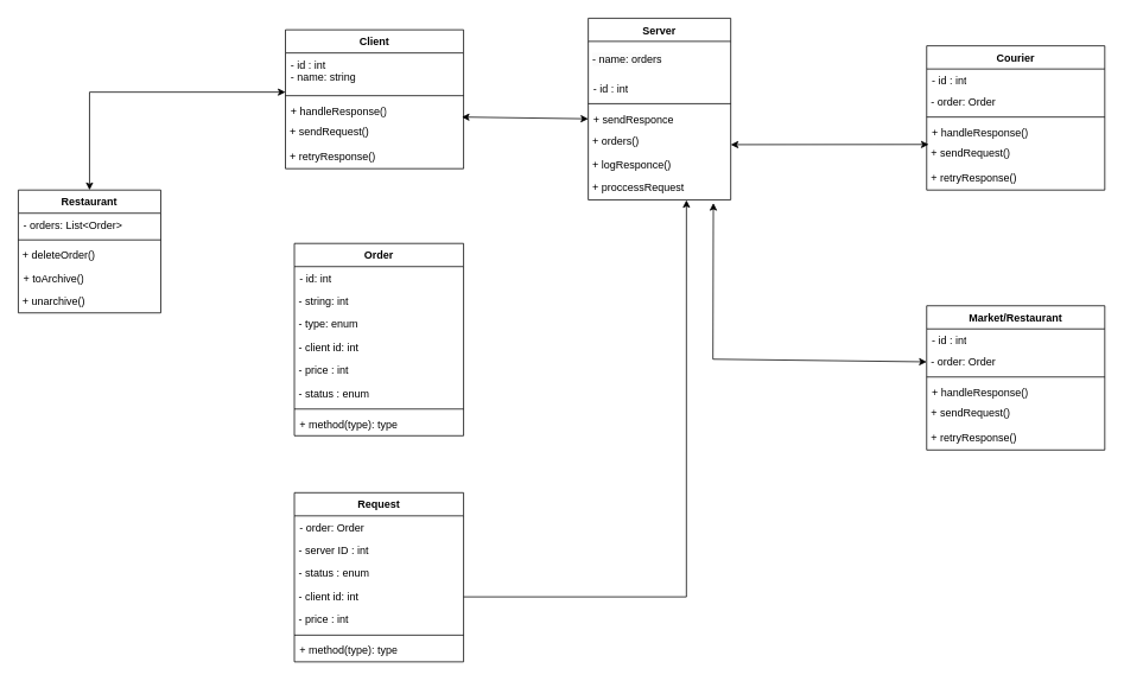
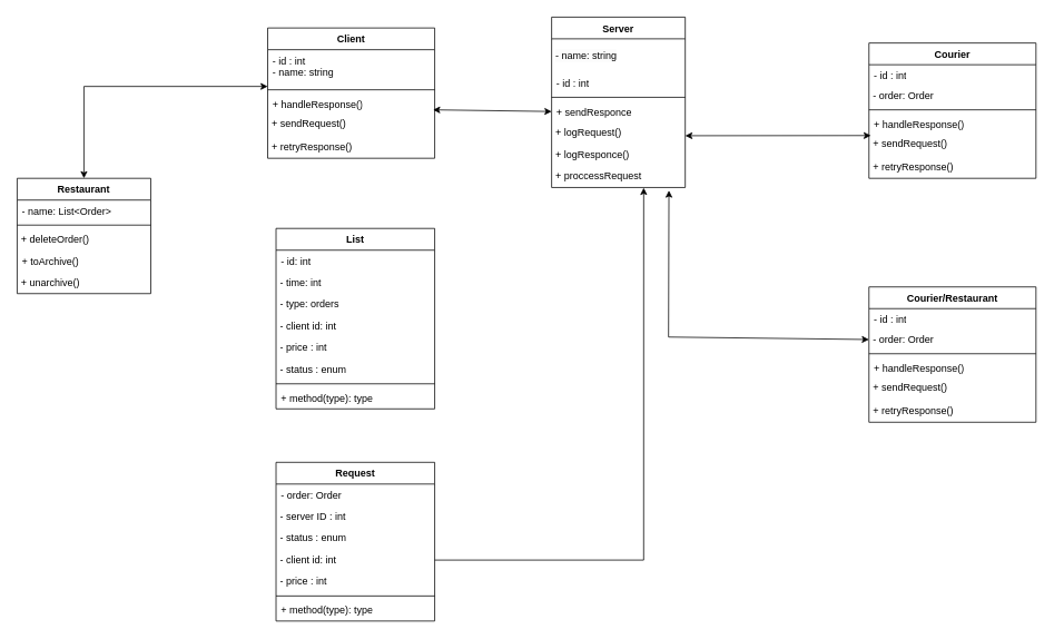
- <mxCell id="9" value="&lt;div style=&quot;forced-color-adjust: none; color: rgb(0, 0, 0); font-family: Helvetica; font-size: 12px; font-style: normal; font-variant-ligatures: normal; font-variant-caps: normal; font-weight: 400; letter-spacing: normal; orphans: 2; text-align: left; text-indent: 0px; text-transform: none; widows: 2; word-spacing: 0px; -webkit-text-stroke-width: 0px; white-space: normal; background-color: rgb(251, 251, 251); text-decoration-thickness: initial; text-decoration-style: initial; text-decoration-color: initial;&quot;&gt;- name: orders&lt;/div&gt;" style="text;align=left;fontStyle=0;verticalAlign=middle;spacingLeft=3;spacingRight=3;strokeColor=none;rotatable=0;points=[[0,0.5],[1,0.5]];portConstraint=eastwest;html=1;whiteSpace=wrap;" vertex="1" parent="8"><mxGeometry y="26" width="160" height="40" as="geometry" /></mxCell>
+ <mxCell id="9" value="&lt;div style=&quot;forced-color-adjust: none; color: rgb(0, 0, 0); font-family: Helvetica; font-size: 12px; font-style: normal; font-variant-ligatures: normal; font-variant-caps: normal; font-weight: 400; letter-spacing: normal; orphans: 2; text-align: left; text-indent: 0px; text-transform: none; widows: 2; word-spacing: 0px; -webkit-text-stroke-width: 0px; white-space: normal; background-color: rgb(251, 251, 251); text-decoration-thickness: initial; text-decoration-style: initial; text-decoration-color: initial;&quot;&gt;- name: string&lt;/div&gt;" style="text;align=left;fontStyle=0;verticalAlign=middle;spacingLeft=3;spacingRight=3;strokeColor=none;rotatable=0;points=[[0,0.5],[1,0.5]];portConstraint=eastwest;html=1;whiteSpace=wrap;" vertex="1" parent="8"><mxGeometry y="26" width="160" height="40" as="geometry" /></mxCell>
- <mxCell id="13" value="+ orders()" style="text;align=left;fontStyle=0;verticalAlign=middle;spacingLeft=3;spacingRight=3;strokeColor=none;rotatable=0;points=[[0,0.5],[1,0.5]];portConstraint=eastwest;html=1;" vertex="1" parent="8"><mxGeometry y="126" width="160" height="26" as="geometry" /></mxCell>
+ <mxCell id="13" value="+ logRequest()" style="text;align=left;fontStyle=0;verticalAlign=middle;spacingLeft=3;spacingRight=3;strokeColor=none;rotatable=0;points=[[0,0.5],[1,0.5]];portConstraint=eastwest;html=1;" vertex="1" parent="8"><mxGeometry y="126" width="160" height="26" as="geometry" /></mxCell>
- <mxCell id="44" value="- orders: List&amp;lt;Order&amp;gt;" style="text;strokeColor=none;fillColor=none;align=left;verticalAlign=top;spacingLeft=4;spacingRight=4;overflow=hidden;rotatable=0;points=[[0,0.5],[1,0.5]];portConstraint=eastwest;whiteSpace=wrap;html=1;" vertex="1" parent="43"><mxGeometry y="26" width="160" height="26" as="geometry" /></mxCell>
+ <mxCell id="44" value="- name: List&amp;lt;Order&amp;gt;" style="text;strokeColor=none;fillColor=none;align=left;verticalAlign=top;spacingLeft=4;spacingRight=4;overflow=hidden;rotatable=0;points=[[0,0.5],[1,0.5]];portConstraint=eastwest;whiteSpace=wrap;html=1;" vertex="1" parent="43"><mxGeometry y="26" width="160" height="26" as="geometry" /></mxCell>
- <mxCell id="16" value="Order" style="swimlane;fontStyle=1;align=center;verticalAlign=top;childLayout=stackLayout;horizontal=1;startSize=26;horizontalStack=0;resizeParent=1;resizeParentMax=0;resizeLast=0;collapsible=1;marginBottom=0;whiteSpace=wrap;html=1;" vertex="1" parent="1"><mxGeometry x="330" y="273" width="190" height="216" as="geometry" /></mxCell>
+ <mxCell id="16" value="List" style="swimlane;fontStyle=1;align=center;verticalAlign=top;childLayout=stackLayout;horizontal=1;startSize=26;horizontalStack=0;resizeParent=1;resizeParentMax=0;resizeLast=0;collapsible=1;marginBottom=0;whiteSpace=wrap;html=1;" vertex="1" parent="1"><mxGeometry x="330" y="273" width="190" height="216" as="geometry" /></mxCell>
- <mxCell id="18" value="- string: int" style="text;align=left;fontStyle=0;verticalAlign=middle;spacingLeft=3;spacingRight=3;strokeColor=none;rotatable=0;points=[[0,0.5],[1,0.5]];portConstraint=eastwest;html=1;" vertex="1" parent="16"><mxGeometry y="52" width="190" height="26" as="geometry" /></mxCell>
+ <mxCell id="18" value="- time: int" style="text;align=left;fontStyle=0;verticalAlign=middle;spacingLeft=3;spacingRight=3;strokeColor=none;rotatable=0;points=[[0,0.5],[1,0.5]];portConstraint=eastwest;html=1;" vertex="1" parent="16"><mxGeometry y="52" width="190" height="26" as="geometry" /></mxCell>
- <mxCell id="50" value="Market/Restaurant" style="swimlane;fontStyle=1;align=center;verticalAlign=top;childLayout=stackLayout;horizontal=1;startSize=26;horizontalStack=0;resizeParent=1;resizeParentMax=0;resizeLast=0;collapsible=1;marginBottom=0;whiteSpace=wrap;html=1;" vertex="1" parent="1"><mxGeometry x="1040" y="343" width="200" height="162" as="geometry" /></mxCell>
+ <mxCell id="50" value="Courier/Restaurant" style="swimlane;fontStyle=1;align=center;verticalAlign=top;childLayout=stackLayout;horizontal=1;startSize=26;horizontalStack=0;resizeParent=1;resizeParentMax=0;resizeLast=0;collapsible=1;marginBottom=0;whiteSpace=wrap;html=1;" vertex="1" parent="1"><mxGeometry x="1040" y="343" width="200" height="162" as="geometry" /></mxCell>
- <mxCell id="19" value="- type: enum" style="text;align=left;fontStyle=0;verticalAlign=middle;spacingLeft=3;spacingRight=3;strokeColor=none;rotatable=0;points=[[0,0.5],[1,0.5]];portConstraint=eastwest;html=1;" vertex="1" parent="16"><mxGeometry y="78" width="190" height="26" as="geometry" /></mxCell>
+ <mxCell id="19" value="- type: orders" style="text;align=left;fontStyle=0;verticalAlign=middle;spacingLeft=3;spacingRight=3;strokeColor=none;rotatable=0;points=[[0,0.5],[1,0.5]];portConstraint=eastwest;html=1;" vertex="1" parent="16"><mxGeometry y="78" width="190" height="26" as="geometry" /></mxCell>
